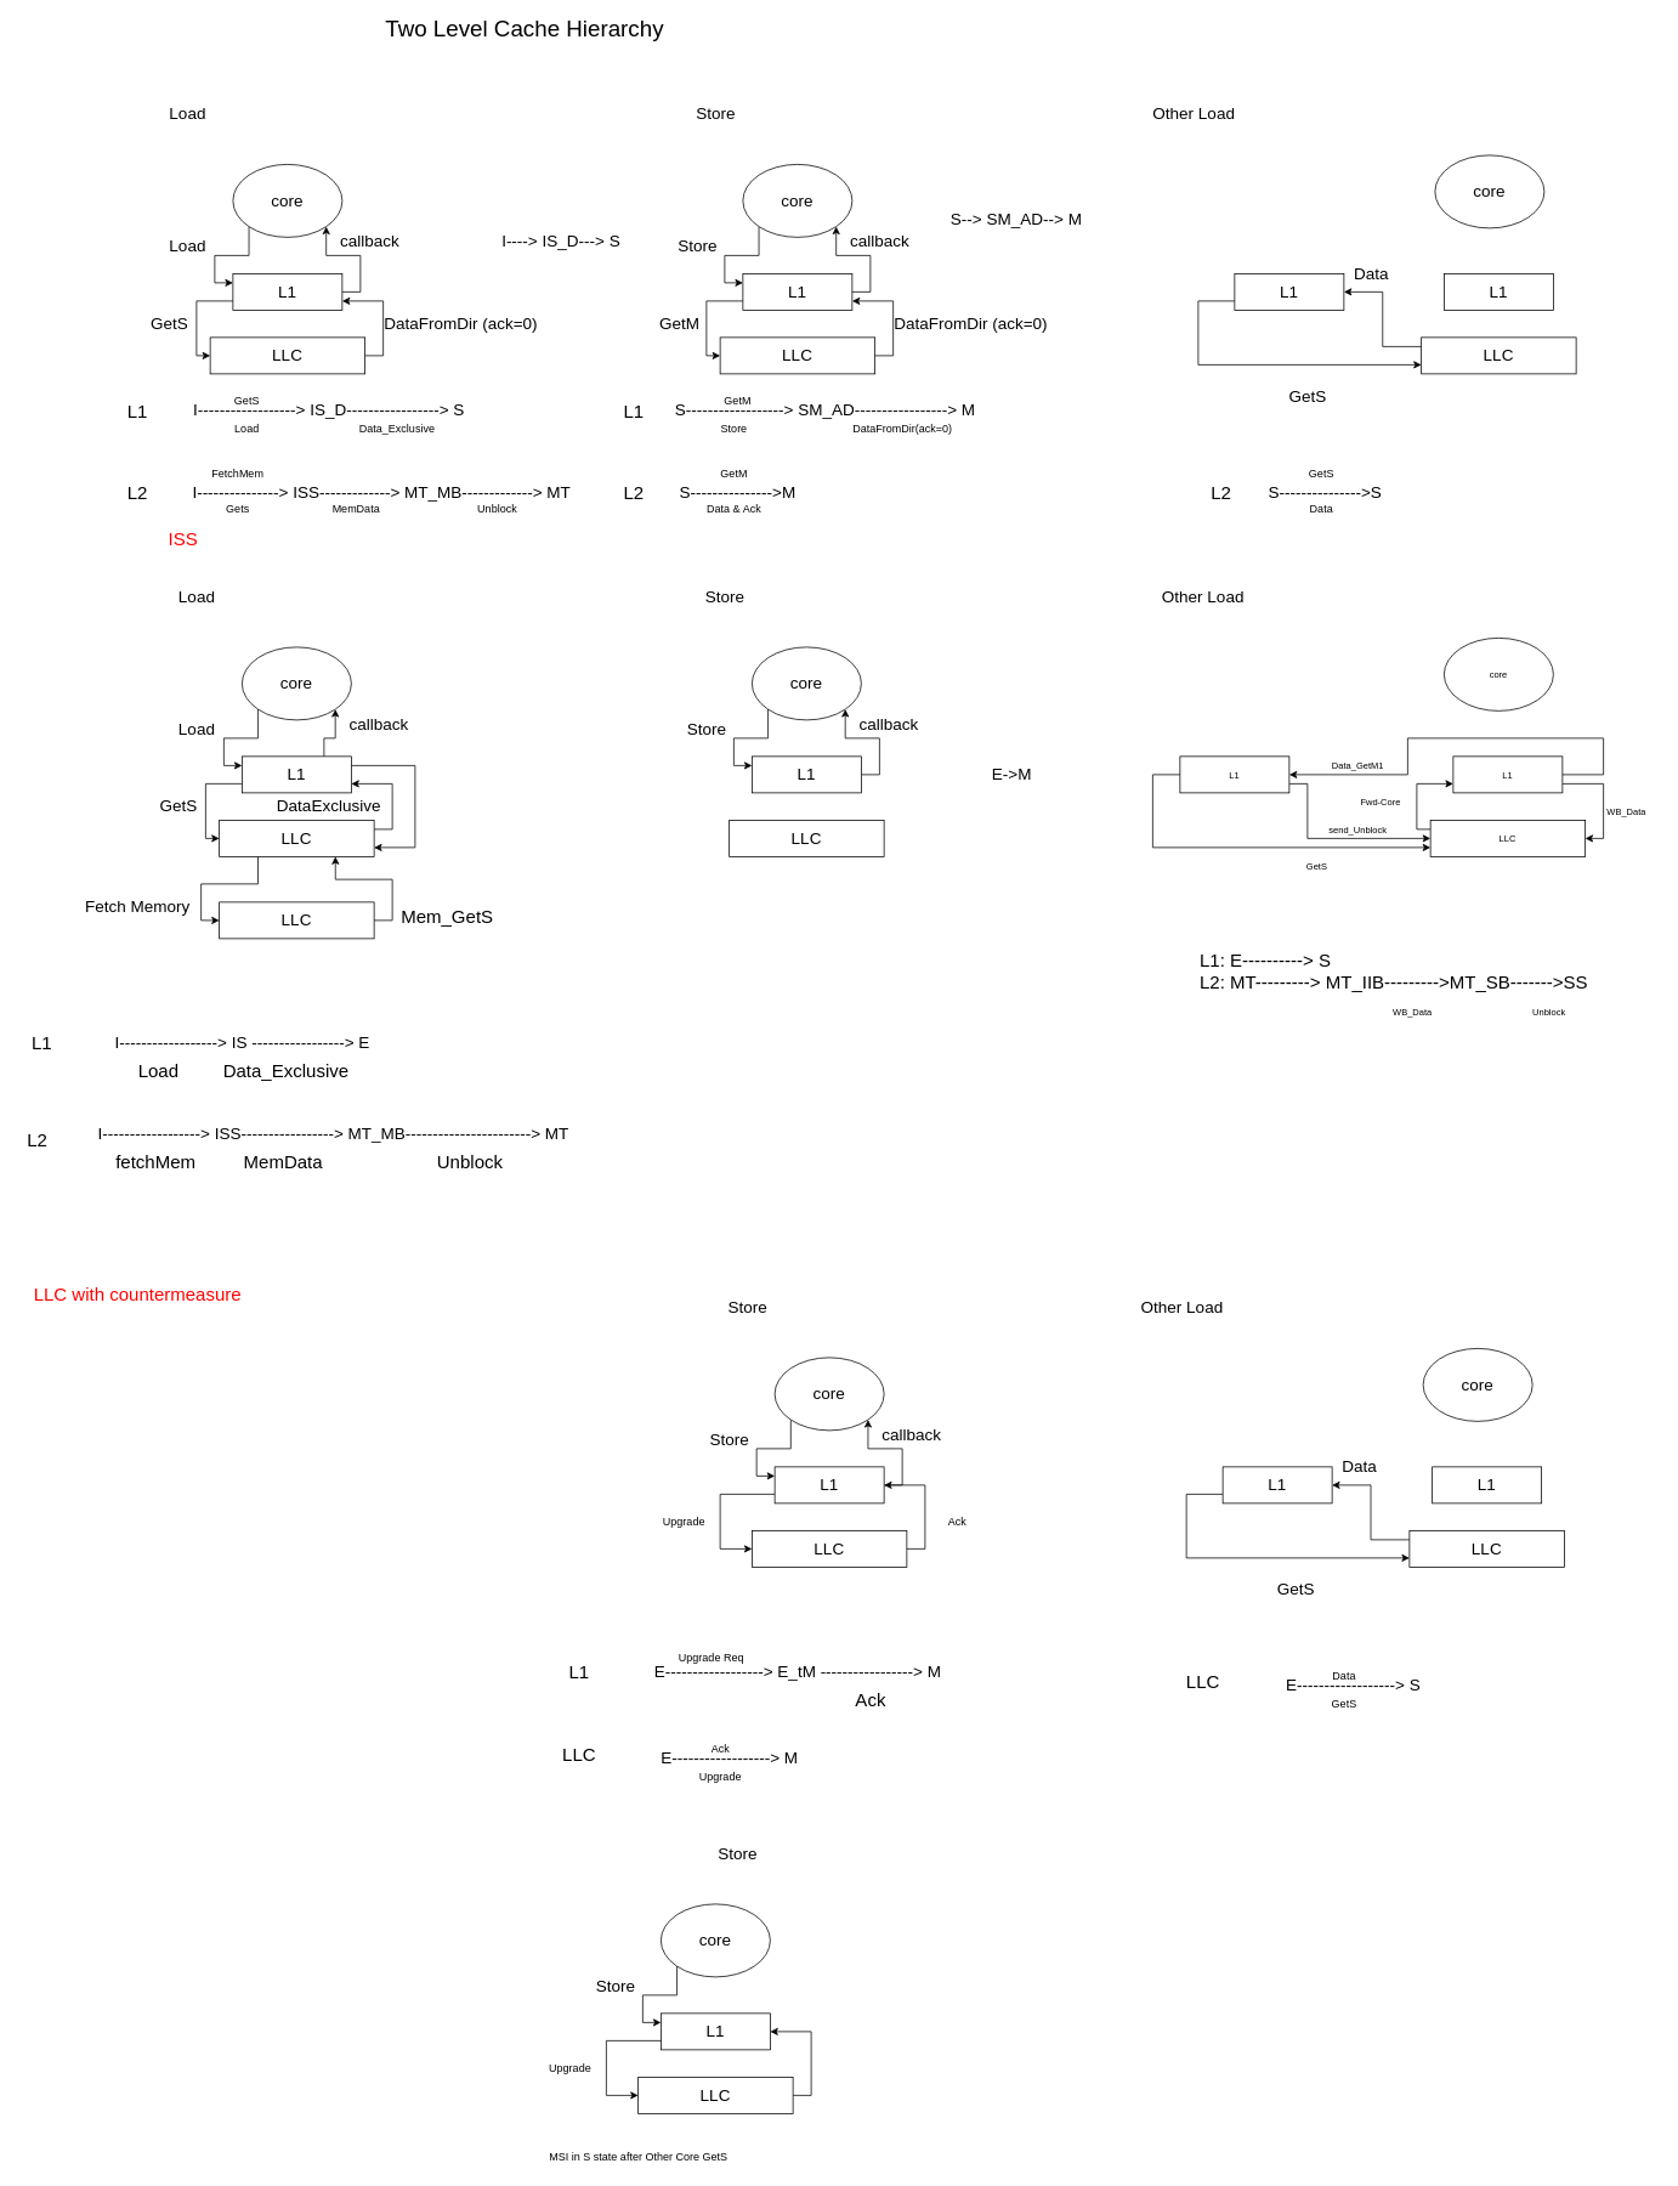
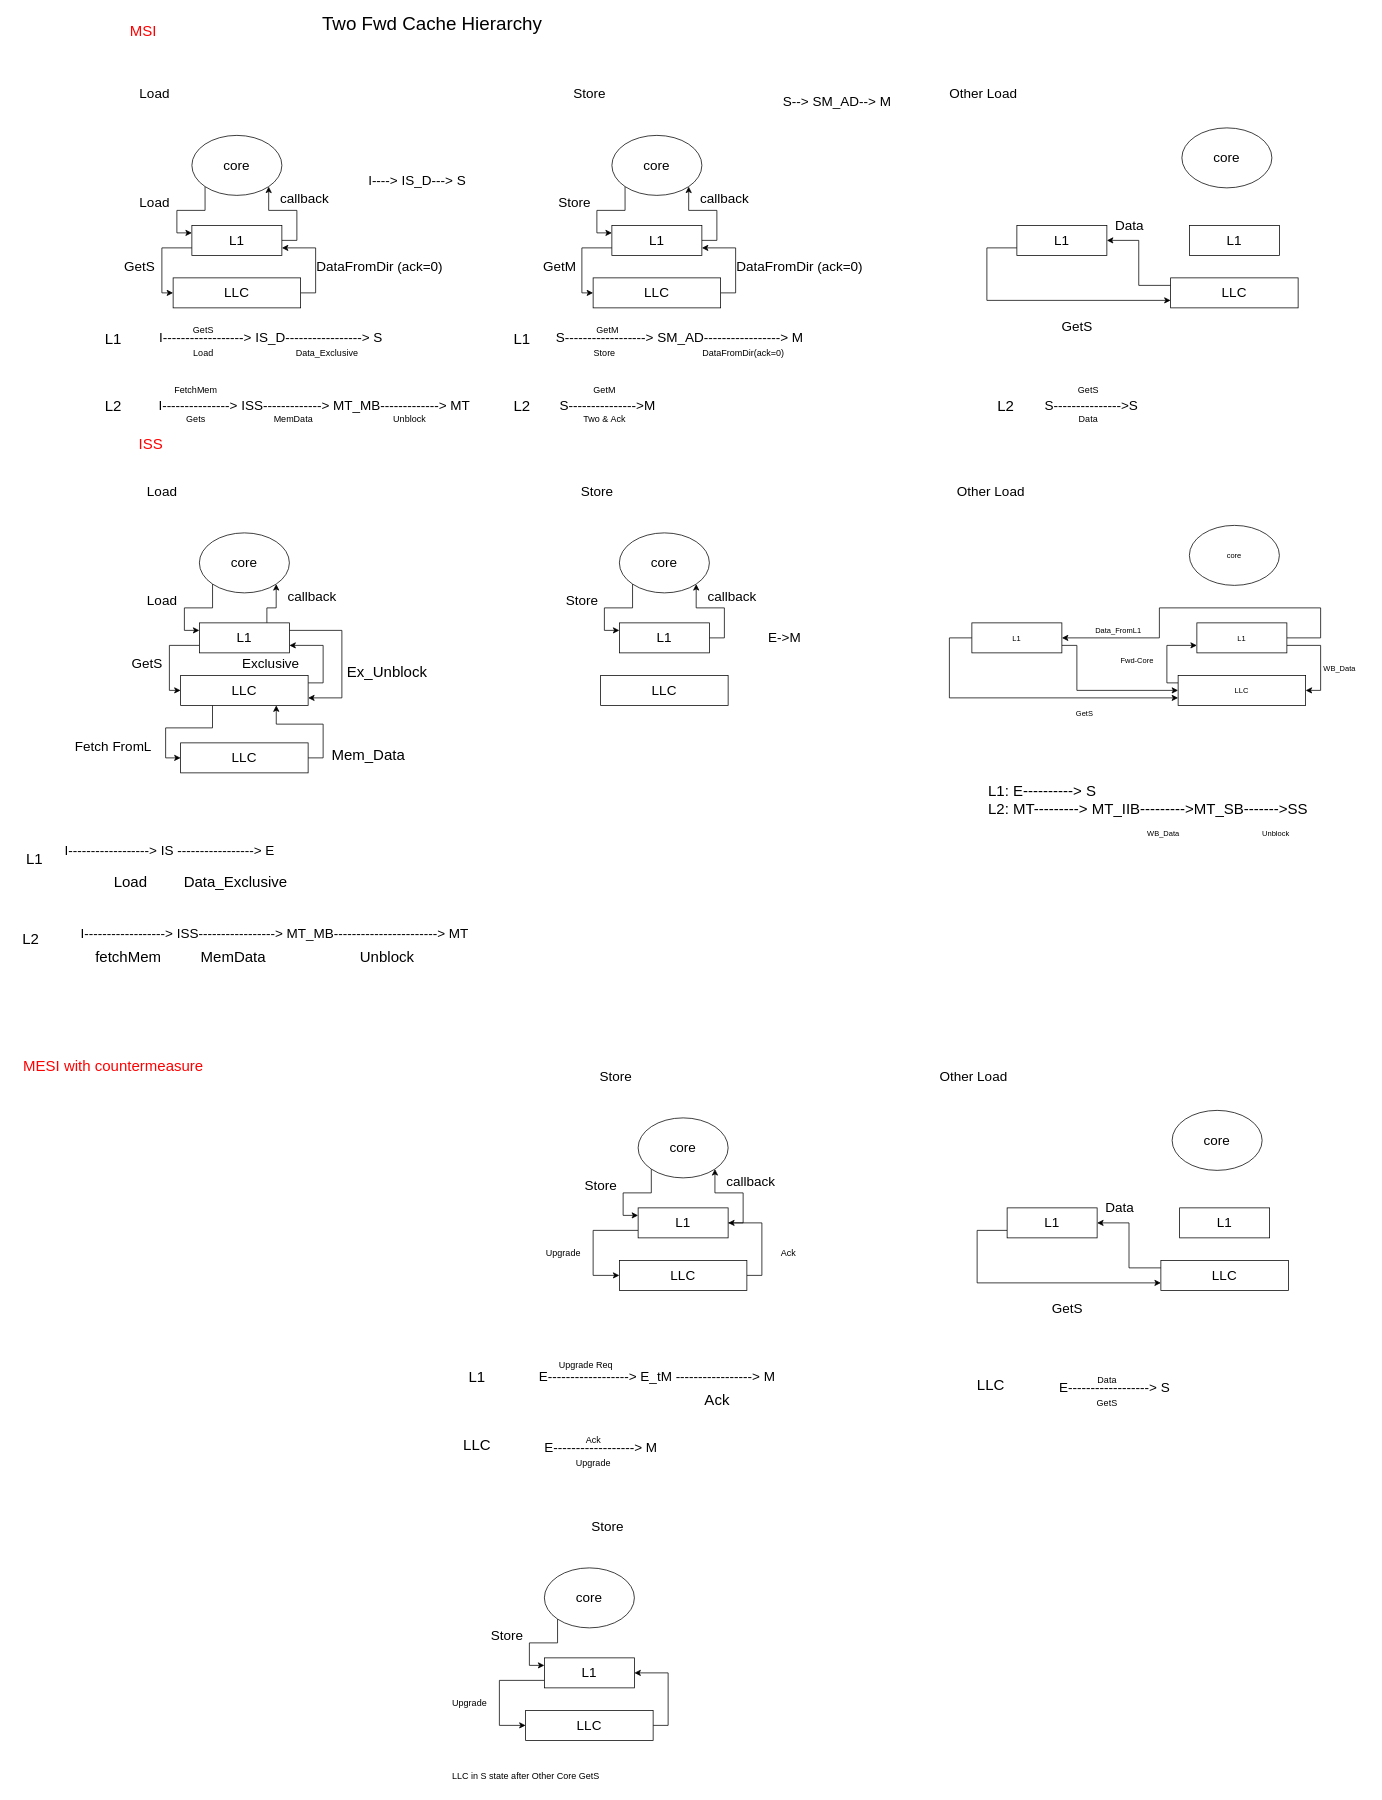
- <mxCell id="3" value="&lt;font style=&quot;font-size: 25px&quot;&gt;Two Level Cache Hierarchy&lt;/font&gt;" style="text;html=1;align=center;verticalAlign=middle;resizable=0;points=[];autosize=1;strokeColor=none;fillColor=none;" parent="1" vertex="1"><mxGeometry width="320" height="20" as="geometry" x="415" y="20" /></mxCell>
+ <mxCell id="3" value="&lt;font style=&quot;font-size: 25px&quot;&gt;Two Fwd Cache Hierarchy&lt;/font&gt;" style="text;html=1;align=center;verticalAlign=middle;resizable=0;points=[];autosize=1;strokeColor=none;fillColor=none;" parent="1" vertex="1"><mxGeometry width="320" height="20" as="geometry" x="415" y="20" /></mxCell>
+ <mxCell id="2" value="&lt;font style=&quot;font-size: 20px&quot; color=&quot;#ff0000&quot;&gt;MSI&lt;/font&gt;" style="text;html=1;align=center;verticalAlign=middle;resizable=0;points=[];autosize=1;strokeColor=none;fillColor=none;" parent="1" vertex="1"><mxGeometry x="165" y="30" width="50" height="20" as="geometry" /></mxCell>
- <mxCell id="27" value="S--&amp;gt; SM_AD--&amp;gt; M" style="text;html=1;align=center;verticalAlign=middle;resizable=0;points=[];autosize=1;strokeColor=none;fillColor=none;fontSize=18;" parent="1" vertex="1"><mxGeometry x="1035" y="225" width="160" height="30" as="geometry" /></mxCell>
+ <mxCell id="27" value="S--&amp;gt; SM_AD--&amp;gt; M" style="text;html=1;align=center;verticalAlign=middle;resizable=0;points=[];autosize=1;strokeColor=none;fillColor=none;fontSize=18;" parent="1" vertex="1"><mxGeometry x="1035" y="120" width="160" height="30" as="geometry" /></mxCell>
- <mxCell id="15" value="I----&amp;gt; IS_D---&amp;gt; S" style="text;html=1;align=center;verticalAlign=middle;resizable=0;points=[];autosize=1;strokeColor=none;fillColor=none;fontSize=18;" parent="1" vertex="1"><mxGeometry x="540" y="250" width="150" height="30" as="geometry" /></mxCell>
+ <mxCell id="15" value="I----&amp;gt; IS_D---&amp;gt; S" style="text;html=1;align=center;verticalAlign=middle;resizable=0;points=[];autosize=1;strokeColor=none;fillColor=none;fontSize=18;" parent="1" vertex="1"><mxGeometry x="480" y="225" width="150" height="30" as="geometry" /></mxCell>
- <mxCell id="151" value="&lt;font style=&quot;font-size: 12px&quot;&gt;Data &amp;amp; Ack&lt;/font&gt;" style="text;html=1;align=center;verticalAlign=middle;resizable=0;points=[];autosize=1;strokeColor=none;fillColor=none;fontSize=20;fontColor=#000000;" vertex="1" parent="1"><mxGeometry x="765" y="540" width="80" height="30" as="geometry" /></mxCell>
+ <mxCell id="151" value="&lt;font style=&quot;font-size: 12px&quot;&gt;Two &amp;amp; Ack&lt;/font&gt;" style="text;html=1;align=center;verticalAlign=middle;resizable=0;points=[];autosize=1;strokeColor=none;fillColor=none;fontSize=20;fontColor=#000000;" vertex="1" parent="1"><mxGeometry x="765" y="540" width="80" height="30" as="geometry" /></mxCell>
- <mxCell id="75" value="Data_GetM1" style="text;html=1;align=center;verticalAlign=middle;resizable=0;points=[];autosize=1;strokeColor=none;fillColor=none;fontSize=10;" parent="1" vertex="1"><mxGeometry x="1445" y="830" width="90" height="20" as="geometry" /></mxCell>
+ <mxCell id="75" value="Data_FromL1" style="text;html=1;align=center;verticalAlign=middle;resizable=0;points=[];autosize=1;strokeColor=none;fillColor=none;fontSize=10;" parent="1" vertex="1"><mxGeometry x="1445" y="830" width="90" height="20" as="geometry" /></mxCell>
- <mxCell id="61" value="E-&amp;gt;M" style="text;html=1;align=center;verticalAlign=middle;resizable=0;points=[];autosize=1;strokeColor=none;fillColor=none;fontSize=18;" parent="1" vertex="1"><mxGeometry x="1080" y="835" width="60" height="30" as="geometry" /></mxCell>
+ <mxCell id="61" value="E-&amp;gt;M" style="text;html=1;align=center;verticalAlign=middle;resizable=0;points=[];autosize=1;strokeColor=none;fillColor=none;fontSize=18;" parent="1" vertex="1"><mxGeometry x="1015" y="835" width="60" height="30" as="geometry" /></mxCell>
- <mxCell id="51" value="DataExclusive" style="text;html=1;align=center;verticalAlign=middle;resizable=0;points=[];autosize=1;strokeColor=none;fillColor=none;fontSize=18;" parent="1" vertex="1"><mxGeometry x="295" y="870" width="130" height="30" as="geometry" /></mxCell>
+ <mxCell id="51" value="Exclusive" style="text;html=1;align=center;verticalAlign=middle;resizable=0;points=[];autosize=1;strokeColor=none;fillColor=none;fontSize=18;" parent="1" vertex="1"><mxGeometry x="295" y="870" width="130" height="30" as="geometry" /></mxCell>
+ <mxCell id="80" value="Ex_Unblock" style="text;html=1;align=center;verticalAlign=middle;resizable=0;points=[];autosize=1;strokeColor=none;fillColor=none;fontSize=20;fontColor=#000000;" parent="1" vertex="1"><mxGeometry x="455" y="880" width="120" height="30" as="geometry" /></mxCell>
- <mxCell id="91" value="send_Unblock" style="text;html=1;align=center;verticalAlign=middle;resizable=0;points=[];autosize=1;strokeColor=none;fillColor=none;fontSize=10;fontColor=#000000;" parent="1" vertex="1"><mxGeometry x="1445" y="900" width="90" height="20" as="geometry" /></mxCell>
- <mxCell id="78" value="Fetch Memory" style="text;html=1;align=center;verticalAlign=middle;resizable=0;points=[];autosize=1;strokeColor=none;fillColor=none;fontSize=18;" parent="1" vertex="1"><mxGeometry x="85" y="980" width="130" height="30" as="geometry" /></mxCell>
+ <mxCell id="78" value="Fetch FromL" style="text;html=1;align=center;verticalAlign=middle;resizable=0;points=[];autosize=1;strokeColor=none;fillColor=none;fontSize=18;" parent="1" vertex="1"><mxGeometry x="85" y="980" width="130" height="30" as="geometry" /></mxCell>
- <mxCell id="79" value="&lt;font color=&quot;#000000&quot;&gt;Mem_GetS&lt;/font&gt;" style="text;html=1;align=center;verticalAlign=middle;resizable=0;points=[];autosize=1;strokeColor=none;fillColor=none;fontSize=20;fontColor=#FF0000;" parent="1" vertex="1"><mxGeometry x="435" y="990" width="110" height="30" as="geometry" /></mxCell>
+ <mxCell id="79" value="&lt;font color=&quot;#000000&quot;&gt;Mem_Data&lt;/font&gt;" style="text;html=1;align=center;verticalAlign=middle;resizable=0;points=[];autosize=1;strokeColor=none;fillColor=none;fontSize=20;fontColor=#FF0000;" parent="1" vertex="1"><mxGeometry x="435" y="990" width="110" height="30" as="geometry" /></mxCell>
- <mxCell id="84" value="I------------------&amp;gt; IS -----------------&amp;gt; E" style="text;html=1;align=center;verticalAlign=middle;resizable=0;points=[];autosize=1;strokeColor=none;fillColor=none;fontSize=18;" parent="1" vertex="1"><mxGeometry x="115" y="1129" width="300" height="30" as="geometry" /></mxCell>
+ <mxCell id="84" value="I------------------&amp;gt; IS -----------------&amp;gt; E" style="text;html=1;align=center;verticalAlign=middle;resizable=0;points=[];autosize=1;strokeColor=none;fillColor=none;fontSize=18;" parent="1" vertex="1"><mxGeometry x="75" y="1119" width="300" height="30" as="geometry" /></mxCell>
- <mxCell id="95" value="&lt;font style=&quot;font-size: 20px&quot; color=&quot;#ff0000&quot;&gt;LLC with countermeasure&lt;/font&gt;" style="text;html=1;align=center;verticalAlign=middle;resizable=0;points=[];autosize=1;strokeColor=none;fillColor=none;" vertex="1" parent="1"><mxGeometry x="20" y="1410" width="260" height="20" as="geometry" /></mxCell>
+ <mxCell id="95" value="&lt;font style=&quot;font-size: 20px&quot; color=&quot;#ff0000&quot;&gt;MESI with countermeasure&lt;/font&gt;" style="text;html=1;align=center;verticalAlign=middle;resizable=0;points=[];autosize=1;strokeColor=none;fillColor=none;" vertex="1" parent="1"><mxGeometry x="20" y="1410" width="260" height="20" as="geometry" /></mxCell>
- <mxCell id="138" value="MSI in S state after Other Core GetS" style="text;html=1;align=center;verticalAlign=middle;resizable=0;points=[];autosize=1;strokeColor=none;fillColor=none;" vertex="1" parent="1"><mxGeometry x="595" y="2358" width="210" height="20" as="geometry" /></mxCell>
+ <mxCell id="138" value="LLC in S state after Other Core GetS" style="text;html=1;align=center;verticalAlign=middle;resizable=0;points=[];autosize=1;strokeColor=none;fillColor=none;" vertex="1" parent="1"><mxGeometry x="595" y="2358" width="210" height="20" as="geometry" /></mxCell>
